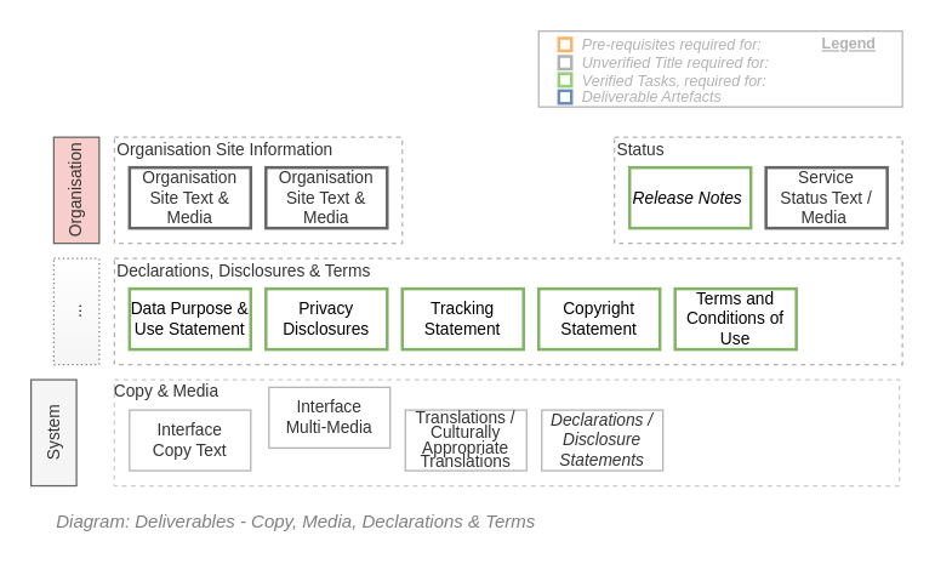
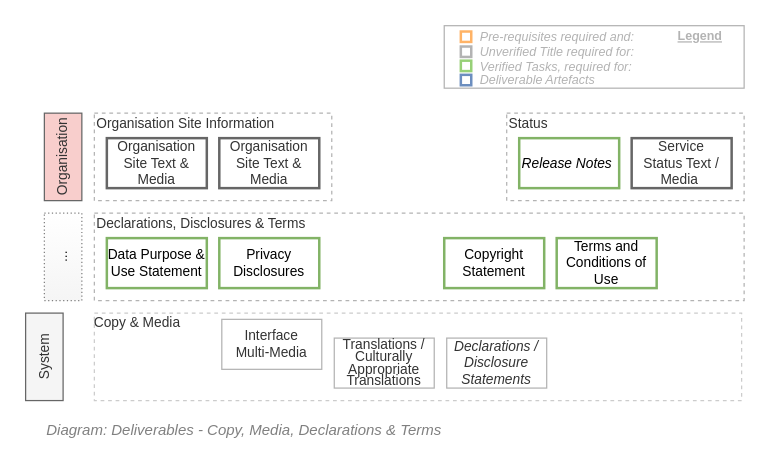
- <mxCell id="26" value="Pre-requisites required for:" style="text;html=1;strokeColor=none;fillColor=none;align=left;verticalAlign=middle;whiteSpace=wrap;rounded=0;fontSize=10;fontStyle=2;fontColor=#B3B3B3;" vertex="1" parent="22"><mxGeometry x="26.595" y="4.667" width="213.405" height="8.333" as="geometry" /></mxCell>
+ <mxCell id="26" value="Pre-requisites required and:" style="text;html=1;strokeColor=none;fillColor=none;align=left;verticalAlign=middle;whiteSpace=wrap;rounded=0;fontSize=10;fontStyle=2;fontColor=#B3B3B3;" vertex="1" parent="22"><mxGeometry x="26.595" y="4.667" width="213.405" height="8.333" as="geometry" /></mxCell>
- <mxCell id="6" value="Tracking Statement" style="rounded=0;whiteSpace=wrap;html=1;shadow=0;glass=0;comic=0;strokeColor=#82b366;fontSize=11;align=center;recursiveResize=0;container=1;collapsible=0;fillColor=none;strokeWidth=2;" vertex="1" parent="2"><mxGeometry x="190.0" y="20" width="80" height="40" as="geometry" /></mxCell>
- <mxCell id="16" value="Interface &lt;br&gt;Copy Text" style="rounded=0;whiteSpace=wrap;html=1;shadow=0;glass=0;comic=0;strokeColor=#B3B3B3;fillColor=none;fontSize=11;align=center;fontColor=#333333;recursiveResize=0;container=1;collapsible=0;" vertex="1" parent="13"><mxGeometry x="10" y="20" width="80" height="40" as="geometry" /></mxCell>
